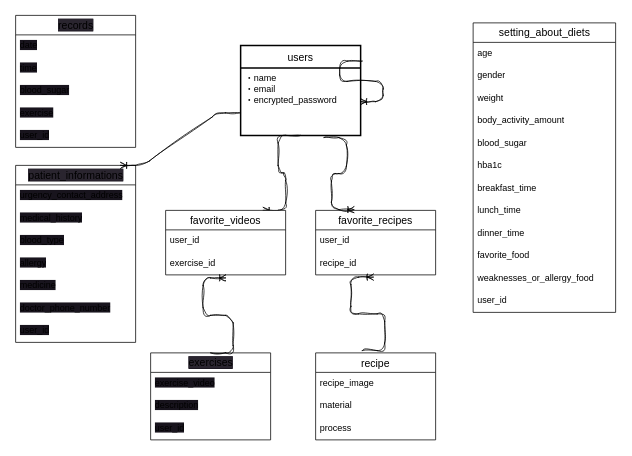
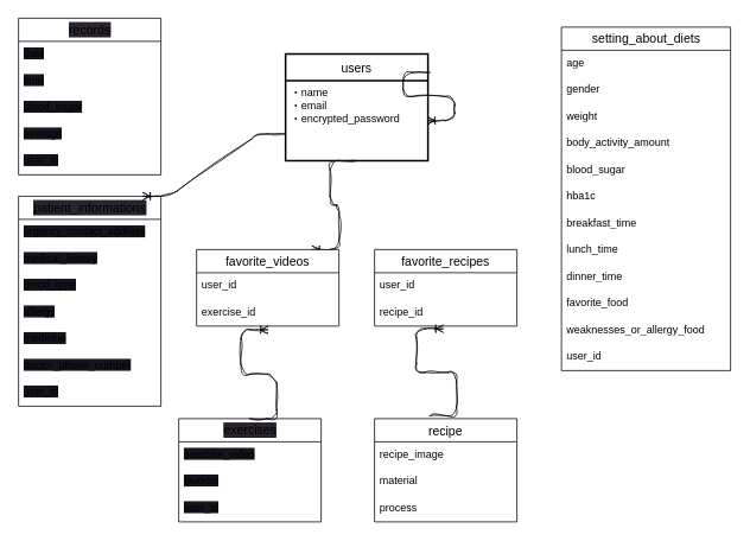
- <mxCell id="25" value="exercise" style="text;strokeColor=none;fillColor=none;spacingLeft=4;spacingRight=4;overflow=hidden;rotatable=0;points=[[0,0.5],[1,0.5]];portConstraint=eastwest;fontSize=12;rounded=0;glass=0;labelBackgroundColor=#18141D;sketch=0;hachureGap=4;jiggle=2;curveFitting=1;fontFamily=Helvetica;html=1;" parent="21" vertex="1"><mxGeometry y="116" width="160" height="30" as="geometry" /></mxCell>
+ <mxCell id="25" value="average" style="text;strokeColor=none;fillColor=none;spacingLeft=4;spacingRight=4;overflow=hidden;rotatable=0;points=[[0,0.5],[1,0.5]];portConstraint=eastwest;fontSize=12;rounded=0;glass=0;labelBackgroundColor=#18141D;sketch=0;hachureGap=4;jiggle=2;curveFitting=1;fontFamily=Helvetica;html=1;" parent="21" vertex="1"><mxGeometry y="116" width="160" height="30" as="geometry" /></mxCell>
- <mxCell id="44" value="" style="edgeStyle=entityRelationEdgeStyle;fontSize=12;html=1;endArrow=ERoneToMany;sketch=1;hachureGap=4;jiggle=2;curveFitting=1;fontFamily=Helvetica;entryX=0.319;entryY=-0.012;entryDx=0;entryDy=0;entryPerimeter=0;exitX=0.694;exitY=1.033;exitDx=0;exitDy=0;exitPerimeter=0;" parent="1" source="3" target="41" edge="1"><mxGeometry width="100" height="100" relative="1" as="geometry"><mxPoint x="320" y="450" as="sourcePoint" /><mxPoint x="420" y="350" as="targetPoint" /></mxGeometry></mxCell>
- <mxCell id="19" value="description" style="text;strokeColor=none;fillColor=none;spacingLeft=4;spacingRight=4;overflow=hidden;rotatable=0;points=[[0,0.5],[1,0.5]];portConstraint=eastwest;fontSize=12;rounded=0;glass=0;labelBackgroundColor=#18141D;sketch=0;hachureGap=4;jiggle=2;curveFitting=1;fontFamily=Helvetica;html=1;" parent="17" vertex="1"><mxGeometry y="56" width="160" height="30" as="geometry" /></mxCell>
+ <mxCell id="19" value="favorite" style="text;strokeColor=none;fillColor=none;spacingLeft=4;spacingRight=4;overflow=hidden;rotatable=0;points=[[0,0.5],[1,0.5]];portConstraint=eastwest;fontSize=12;rounded=0;glass=0;labelBackgroundColor=#18141D;sketch=0;hachureGap=4;jiggle=2;curveFitting=1;fontFamily=Helvetica;html=1;" parent="17" vertex="1"><mxGeometry y="56" width="160" height="30" as="geometry" /></mxCell>
